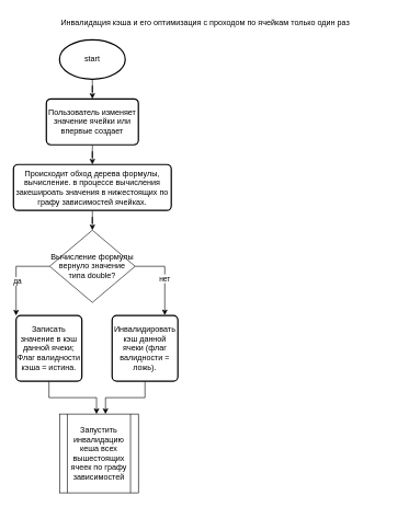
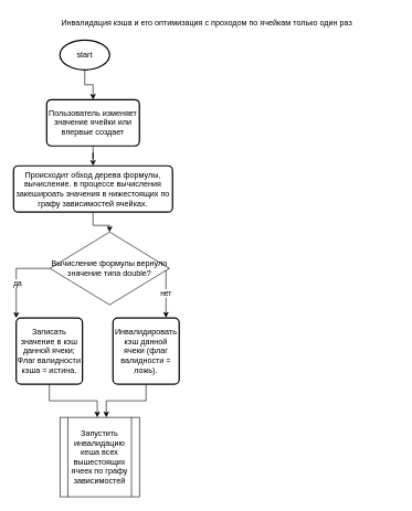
- <mxCell id="4" value="start" style="strokeWidth=2;html=1;shape=mxgraph.flowchart.start_1;whiteSpace=wrap;" vertex="1" parent="1"><mxGeometry x="90" y="60" width="100" height="60" as="geometry" /></mxCell>
+ <mxCell id="4" value="start" style="strokeWidth=2;html=1;shape=mxgraph.flowchart.start_1;whiteSpace=wrap;" vertex="1" parent="1"><mxGeometry x="90" y="60" width="75" height="45" as="geometry" /></mxCell>
- <mxCell id="13" value="Вычисление формулы вернуло значение типа double?" style="rhombus;whiteSpace=wrap;html=1;" vertex="1" parent="1"><mxGeometry x="75" y="350" width="130" height="110" as="geometry" /></mxCell>
+ <mxCell id="13" value="Вычисление формулы вернуло значение типа double?" style="rhombus;whiteSpace=wrap;html=1;" vertex="1" parent="1"><mxGeometry x="75" y="350" width="180" height="110" as="geometry" /></mxCell>
